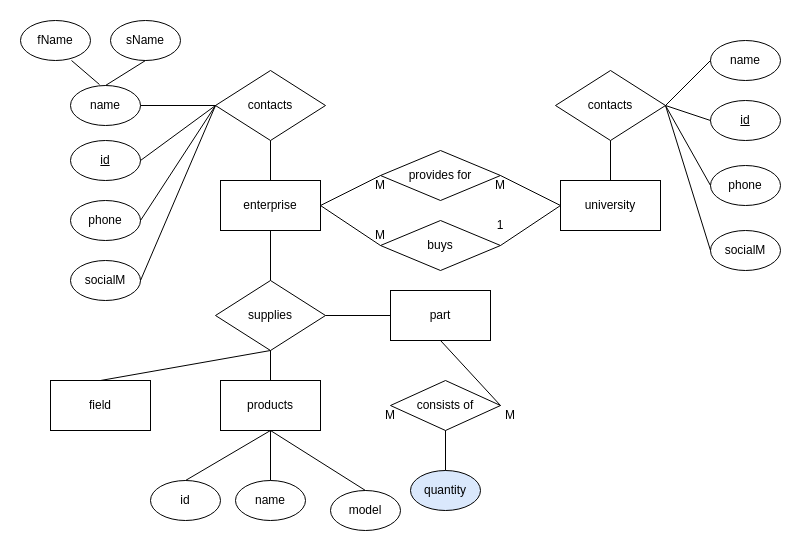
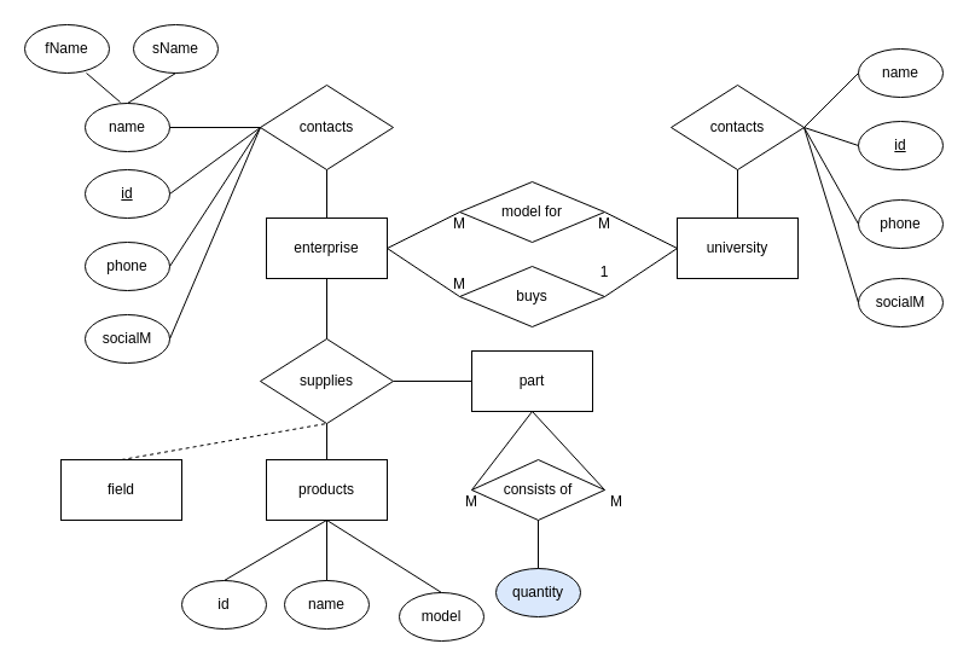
- <mxCell id="3" value="provides for" style="rhombus;whiteSpace=wrap;html=1;" vertex="1" parent="1"><mxGeometry x="380" y="150" width="120" height="50" as="geometry" /></mxCell>
+ <mxCell id="3" value="model for" style="rhombus;whiteSpace=wrap;html=1;" vertex="1" parent="1"><mxGeometry x="380" y="150" width="120" height="50" as="geometry" /></mxCell>
- <mxCell id="32" value="" style="endArrow=none;html=1;rounded=0;exitX=0.5;exitY=0;exitDx=0;exitDy=0;entryX=0.5;entryY=1;entryDx=0;entryDy=0;" edge="1" parent="1" source="31" target="15"><mxGeometry width="50" height="50" relative="1" as="geometry"><mxPoint x="310" y="360" as="sourcePoint" /><mxPoint x="360" y="310" as="targetPoint" /></mxGeometry></mxCell>
+ <mxCell id="32" value="" style="endArrow=none;html=1;rounded=0;exitX=0.5;exitY=0;exitDx=0;exitDy=0;entryX=0.5;entryY=1;entryDx=0;entryDy=0;dashed=1;" edge="1" parent="1" source="31" target="15"><mxGeometry width="50" height="50" relative="1" as="geometry"><mxPoint x="310" y="360" as="sourcePoint" /><mxPoint x="360" y="310" as="targetPoint" /></mxGeometry></mxCell>
+ <mxCell id="43" value="" style="endArrow=none;html=1;rounded=0;entryX=0.5;entryY=1;entryDx=0;entryDy=0;exitX=0;exitY=0.5;exitDx=0;exitDy=0;" edge="1" parent="1" source="42" target="40"><mxGeometry width="50" height="50" relative="1" as="geometry"><mxPoint x="320" y="420" as="sourcePoint" /><mxPoint x="370" y="370" as="targetPoint" /></mxGeometry></mxCell>
